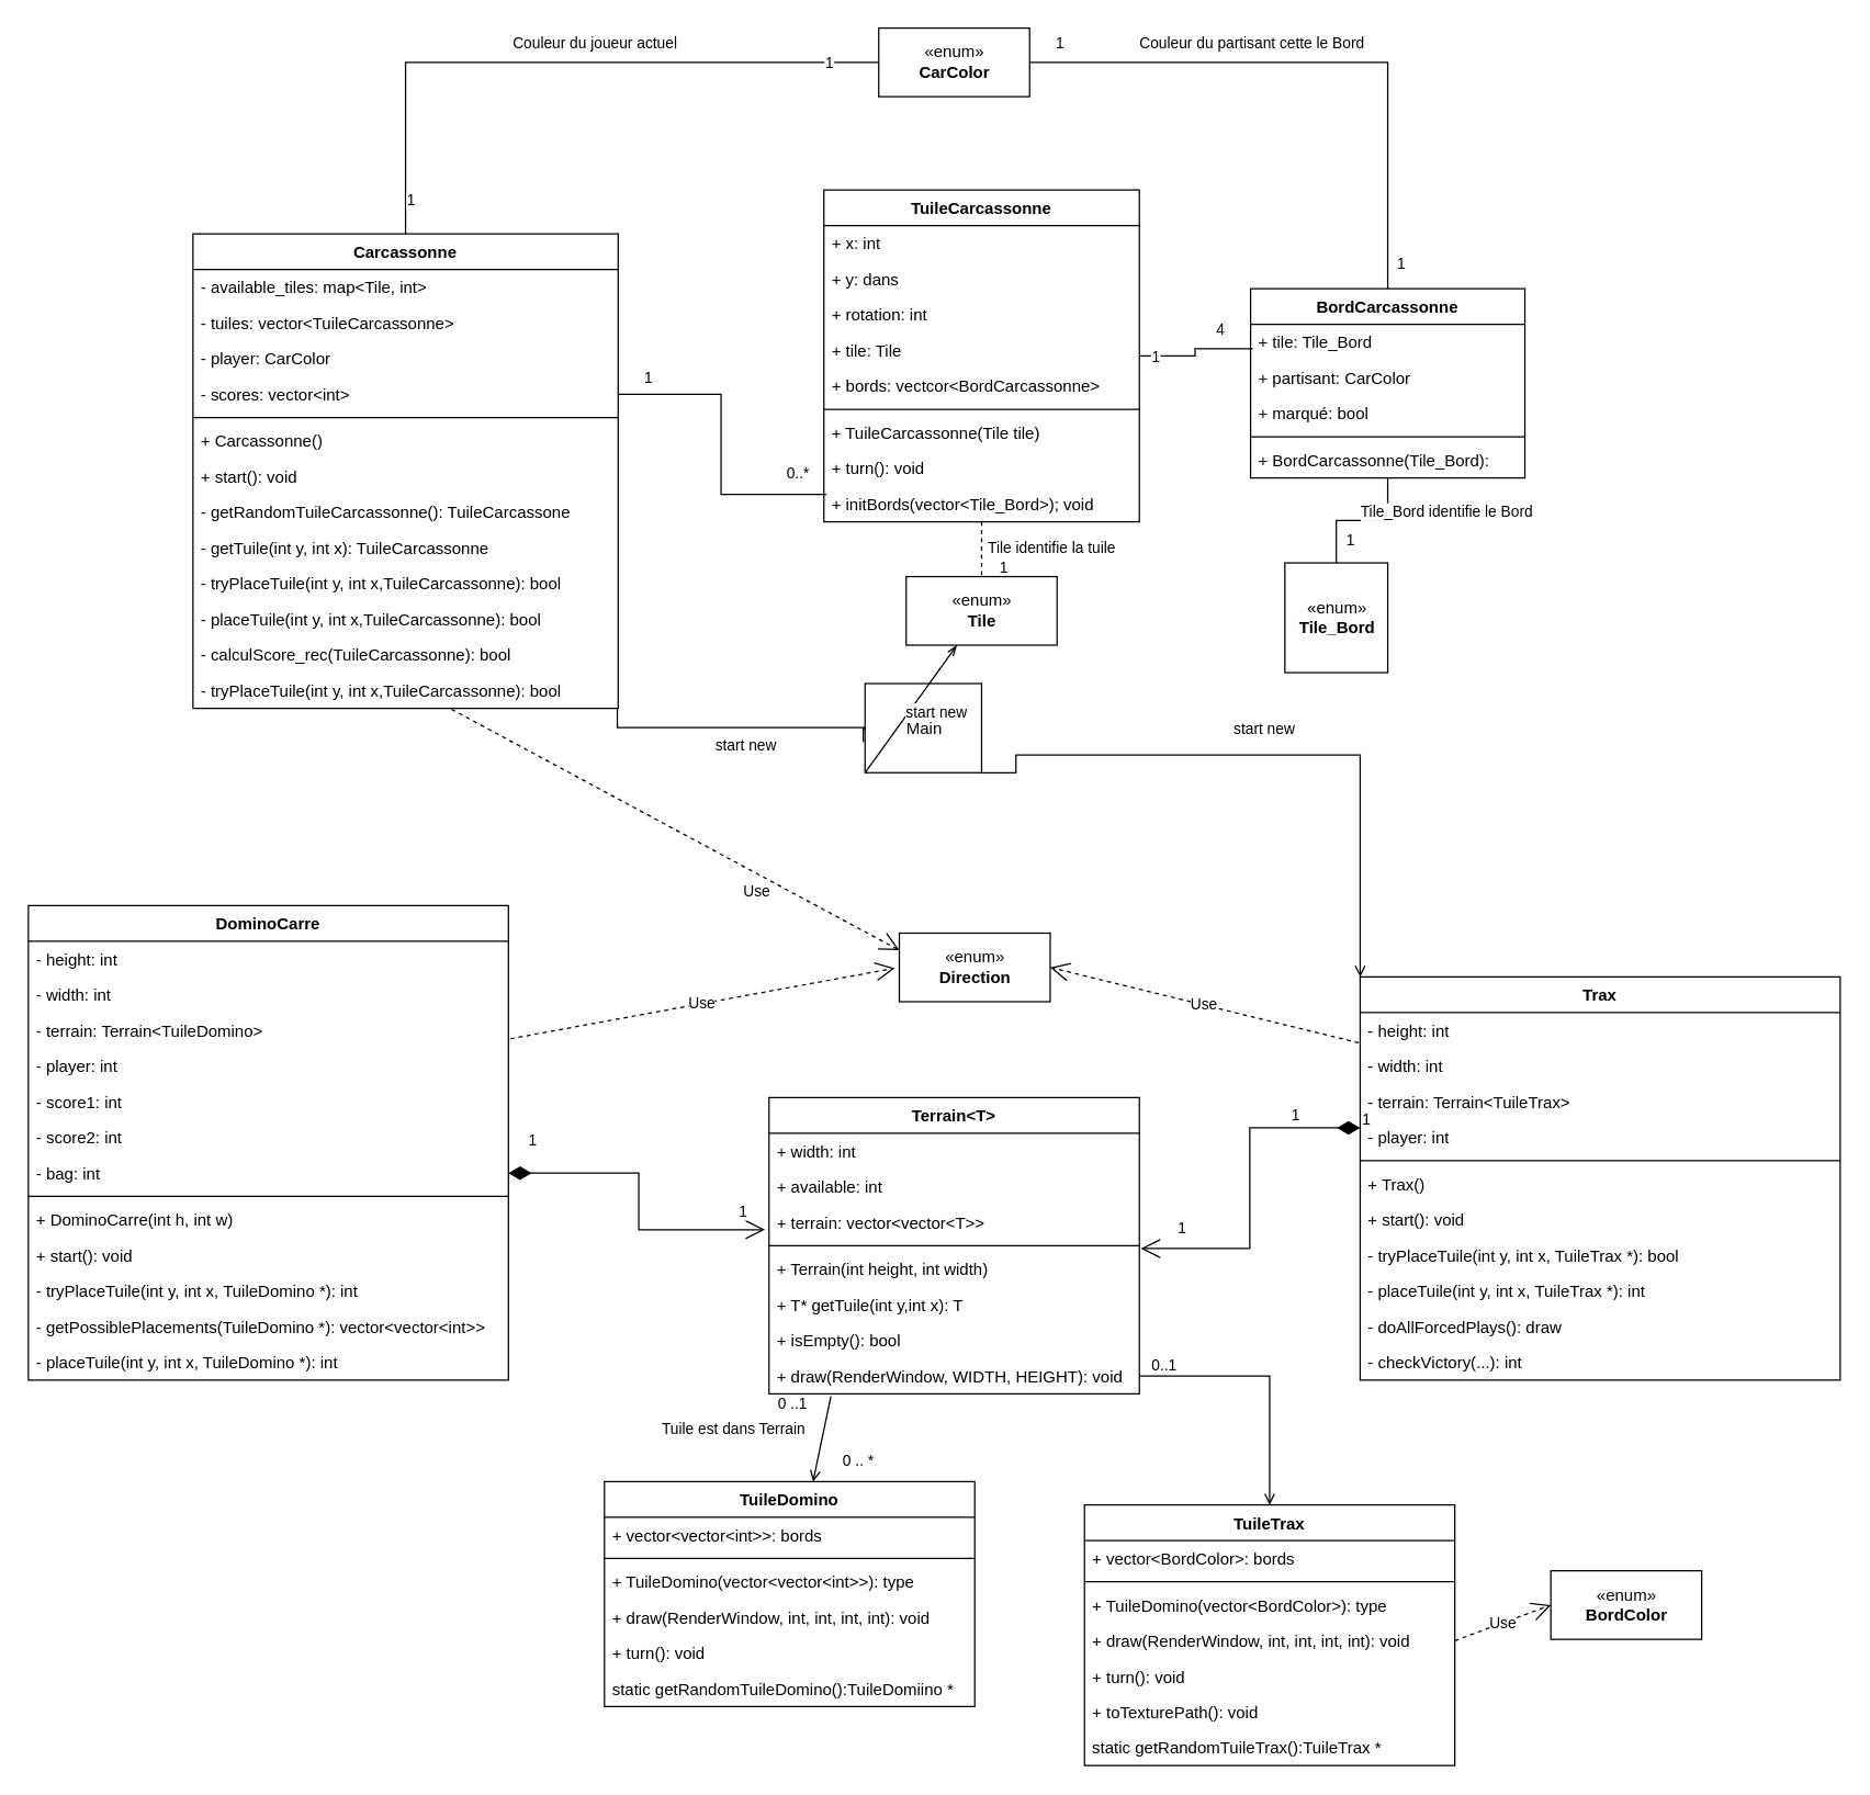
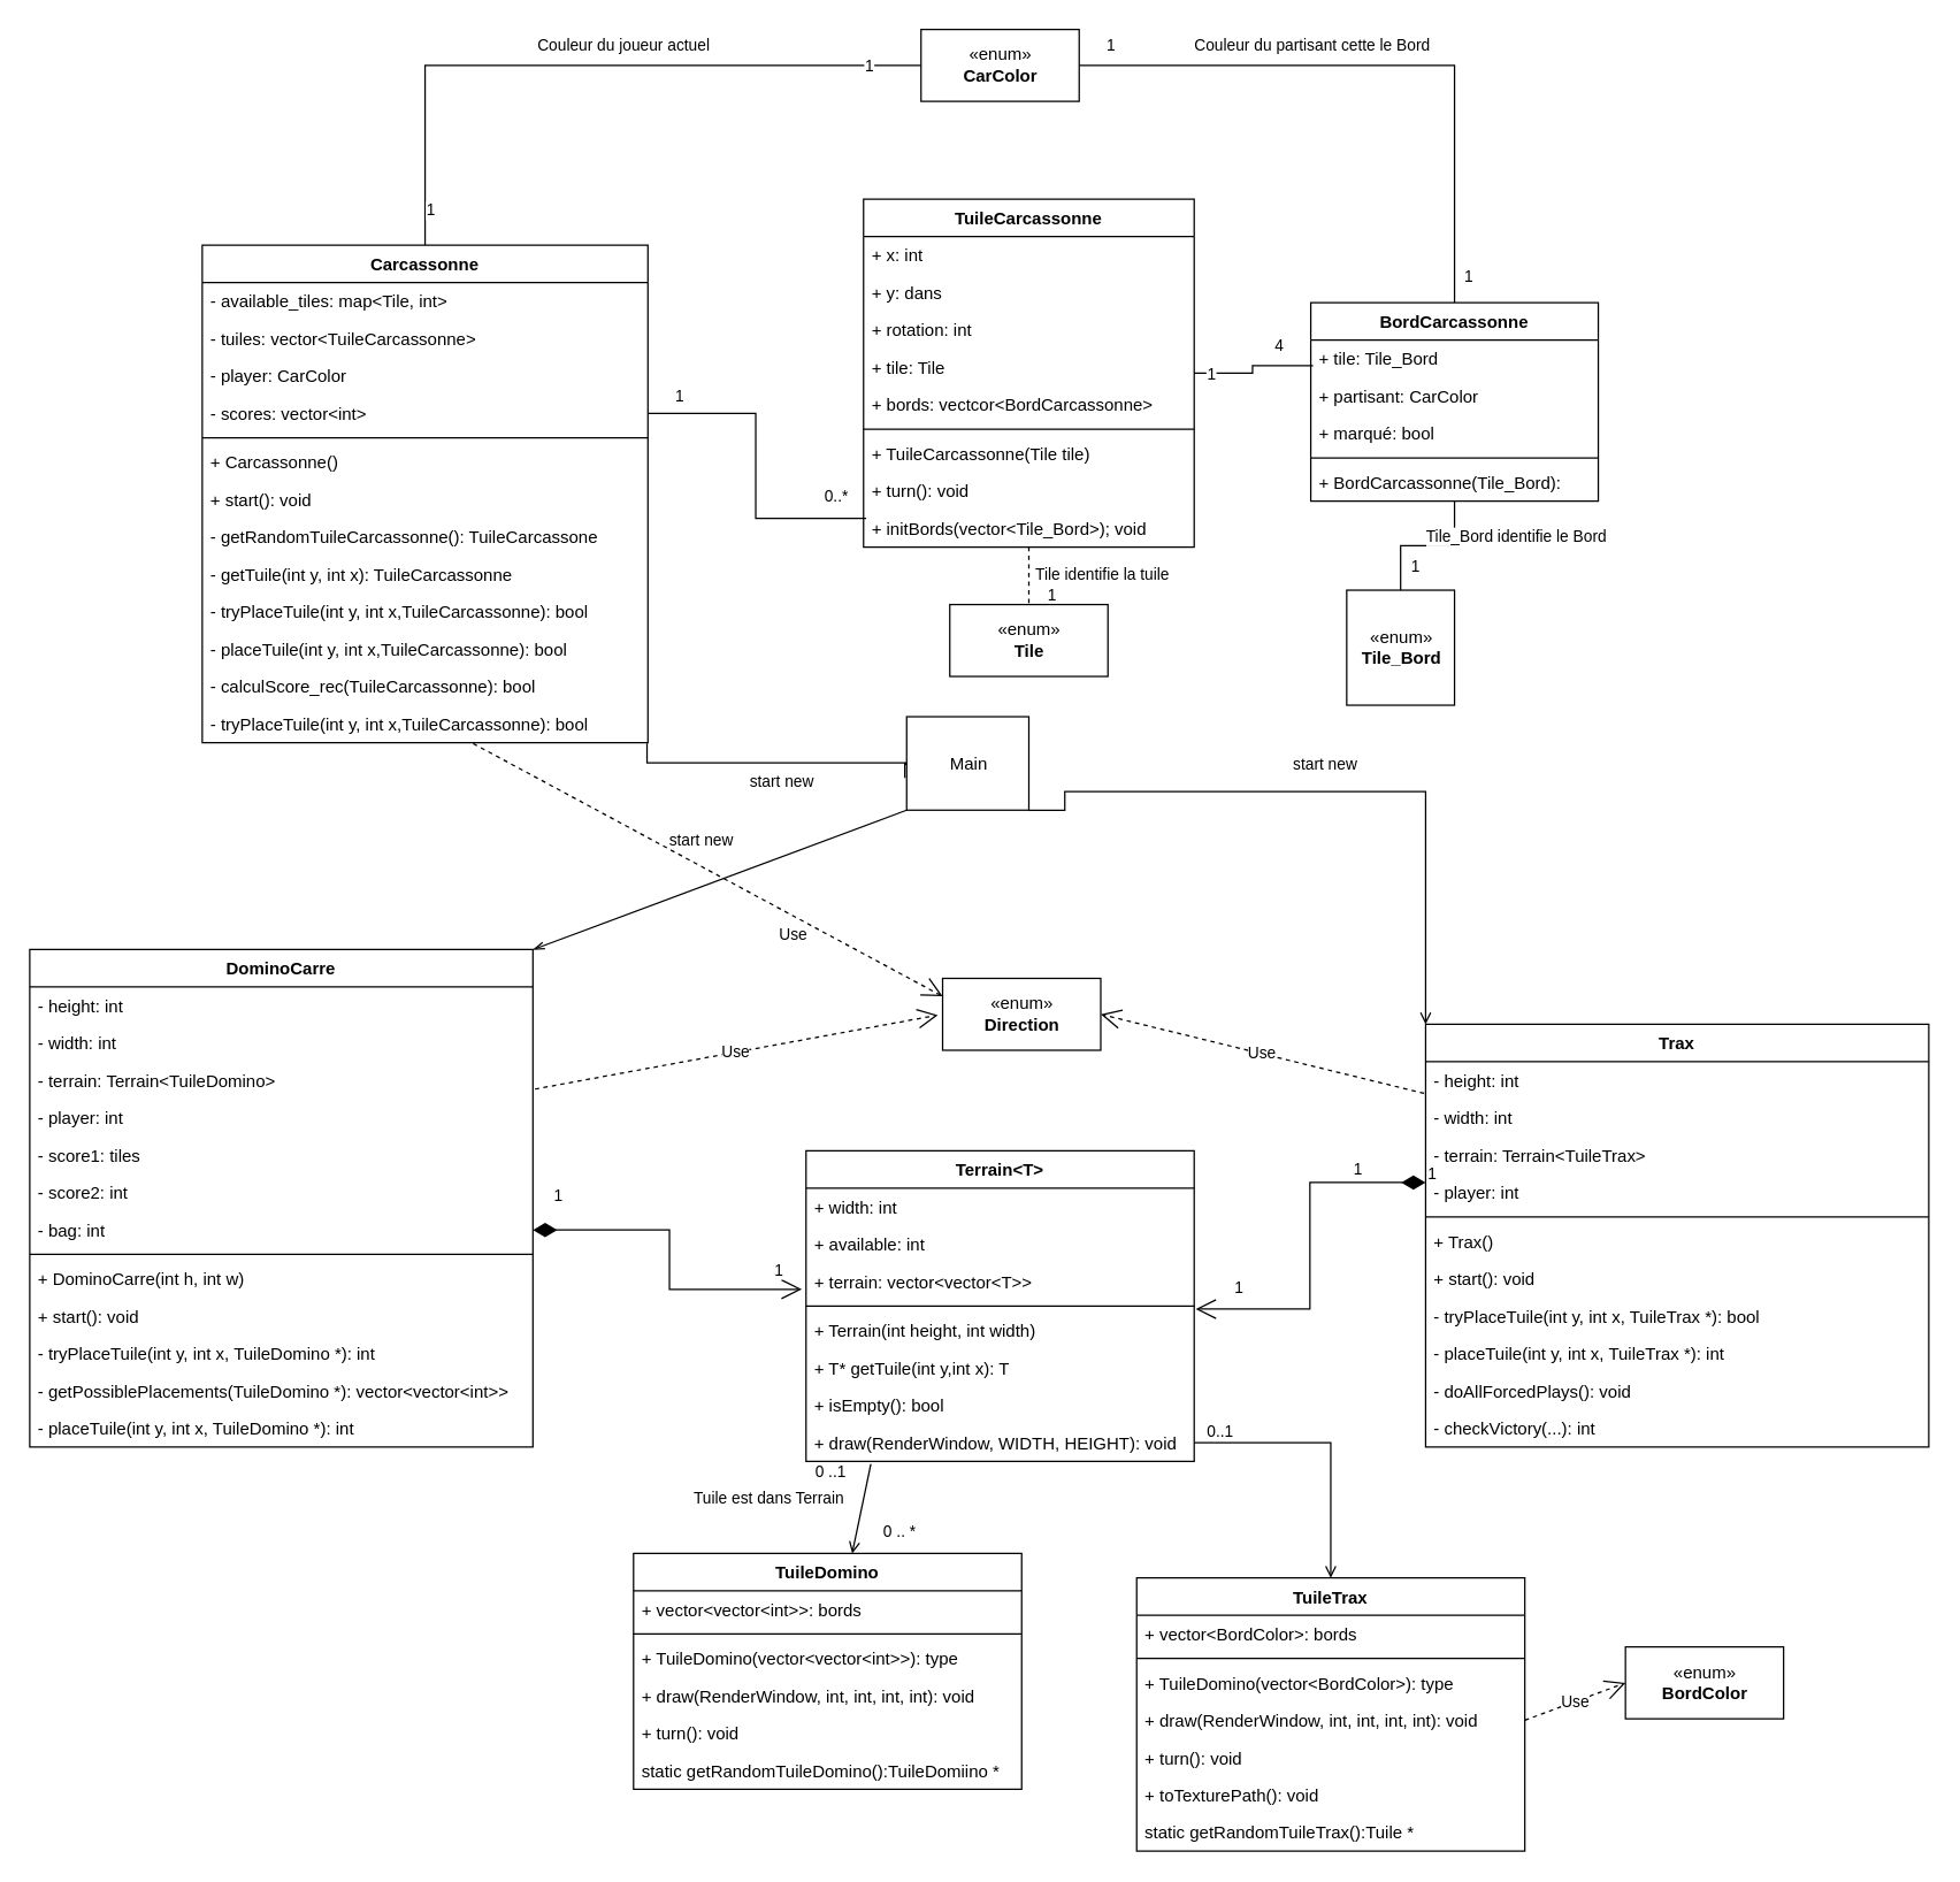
- <mxCell id="69" value="start new" style="html=1;verticalAlign=bottom;endArrow=openThin;rounded=0;shadow=0;strokeWidth=1;jumpSize=6;exitX=0;exitY=1;exitDx=0;exitDy=0;endFill=0;" edge="1" parent="1" source="68" target="112"><mxGeometry x="0.038" y="-22" width="80" relative="1" as="geometry"><mxPoint x="680" y="610" as="sourcePoint" /><mxPoint x="760" y="610" as="targetPoint" /><mxPoint as="offset" /></mxGeometry></mxCell>
+ <mxCell id="69" value="start new" style="html=1;verticalAlign=bottom;endArrow=openThin;rounded=0;shadow=0;strokeWidth=1;jumpSize=6;entryX=1;entryY=0;entryDx=0;entryDy=0;exitX=0;exitY=1;exitDx=0;exitDy=0;endFill=0;" edge="1" parent="1" source="68" target="18"><mxGeometry x="0.038" y="-22" width="80" relative="1" as="geometry"><mxPoint x="680" y="610" as="sourcePoint" /><mxPoint x="760" y="610" as="targetPoint" /><mxPoint as="offset" /></mxGeometry></mxCell>
- <mxCell id="23" value="- score1: int" style="text;strokeColor=none;fillColor=none;align=left;verticalAlign=top;spacingLeft=4;spacingRight=4;overflow=hidden;rotatable=0;points=[[0,0.5],[1,0.5]];portConstraint=eastwest;" vertex="1" parent="18"><mxGeometry y="130" width="350" height="26" as="geometry" /></mxCell>
+ <mxCell id="23" value="- score1: tiles" style="text;strokeColor=none;fillColor=none;align=left;verticalAlign=top;spacingLeft=4;spacingRight=4;overflow=hidden;rotatable=0;points=[[0,0.5],[1,0.5]];portConstraint=eastwest;" vertex="1" parent="18"><mxGeometry y="130" width="350" height="26" as="geometry" /></mxCell>
- <mxCell id="59" value="- doAllForcedPlays(): draw" style="text;strokeColor=none;fillColor=none;align=left;verticalAlign=top;spacingLeft=4;spacingRight=4;overflow=hidden;rotatable=0;points=[[0,0.5],[1,0.5]];portConstraint=eastwest;" vertex="1" parent="49"><mxGeometry y="242" width="350" height="26" as="geometry" /></mxCell>
+ <mxCell id="59" value="- doAllForcedPlays(): void" style="text;strokeColor=none;fillColor=none;align=left;verticalAlign=top;spacingLeft=4;spacingRight=4;overflow=hidden;rotatable=0;points=[[0,0.5],[1,0.5]];portConstraint=eastwest;" vertex="1" parent="49"><mxGeometry y="242" width="350" height="26" as="geometry" /></mxCell>
- <mxCell id="45" value="static getRandomTuileTrax():TuileTrax *" style="text;strokeColor=none;fillColor=none;align=left;verticalAlign=top;spacingLeft=4;spacingRight=4;overflow=hidden;rotatable=0;points=[[0,0.5],[1,0.5]];portConstraint=eastwest;" vertex="1" parent="38"><mxGeometry y="164" width="270" height="26" as="geometry" /></mxCell>
+ <mxCell id="45" value="static getRandomTuileTrax():Tuile *" style="text;strokeColor=none;fillColor=none;align=left;verticalAlign=top;spacingLeft=4;spacingRight=4;overflow=hidden;rotatable=0;points=[[0,0.5],[1,0.5]];portConstraint=eastwest;" vertex="1" parent="38"><mxGeometry y="164" width="270" height="26" as="geometry" /></mxCell>
